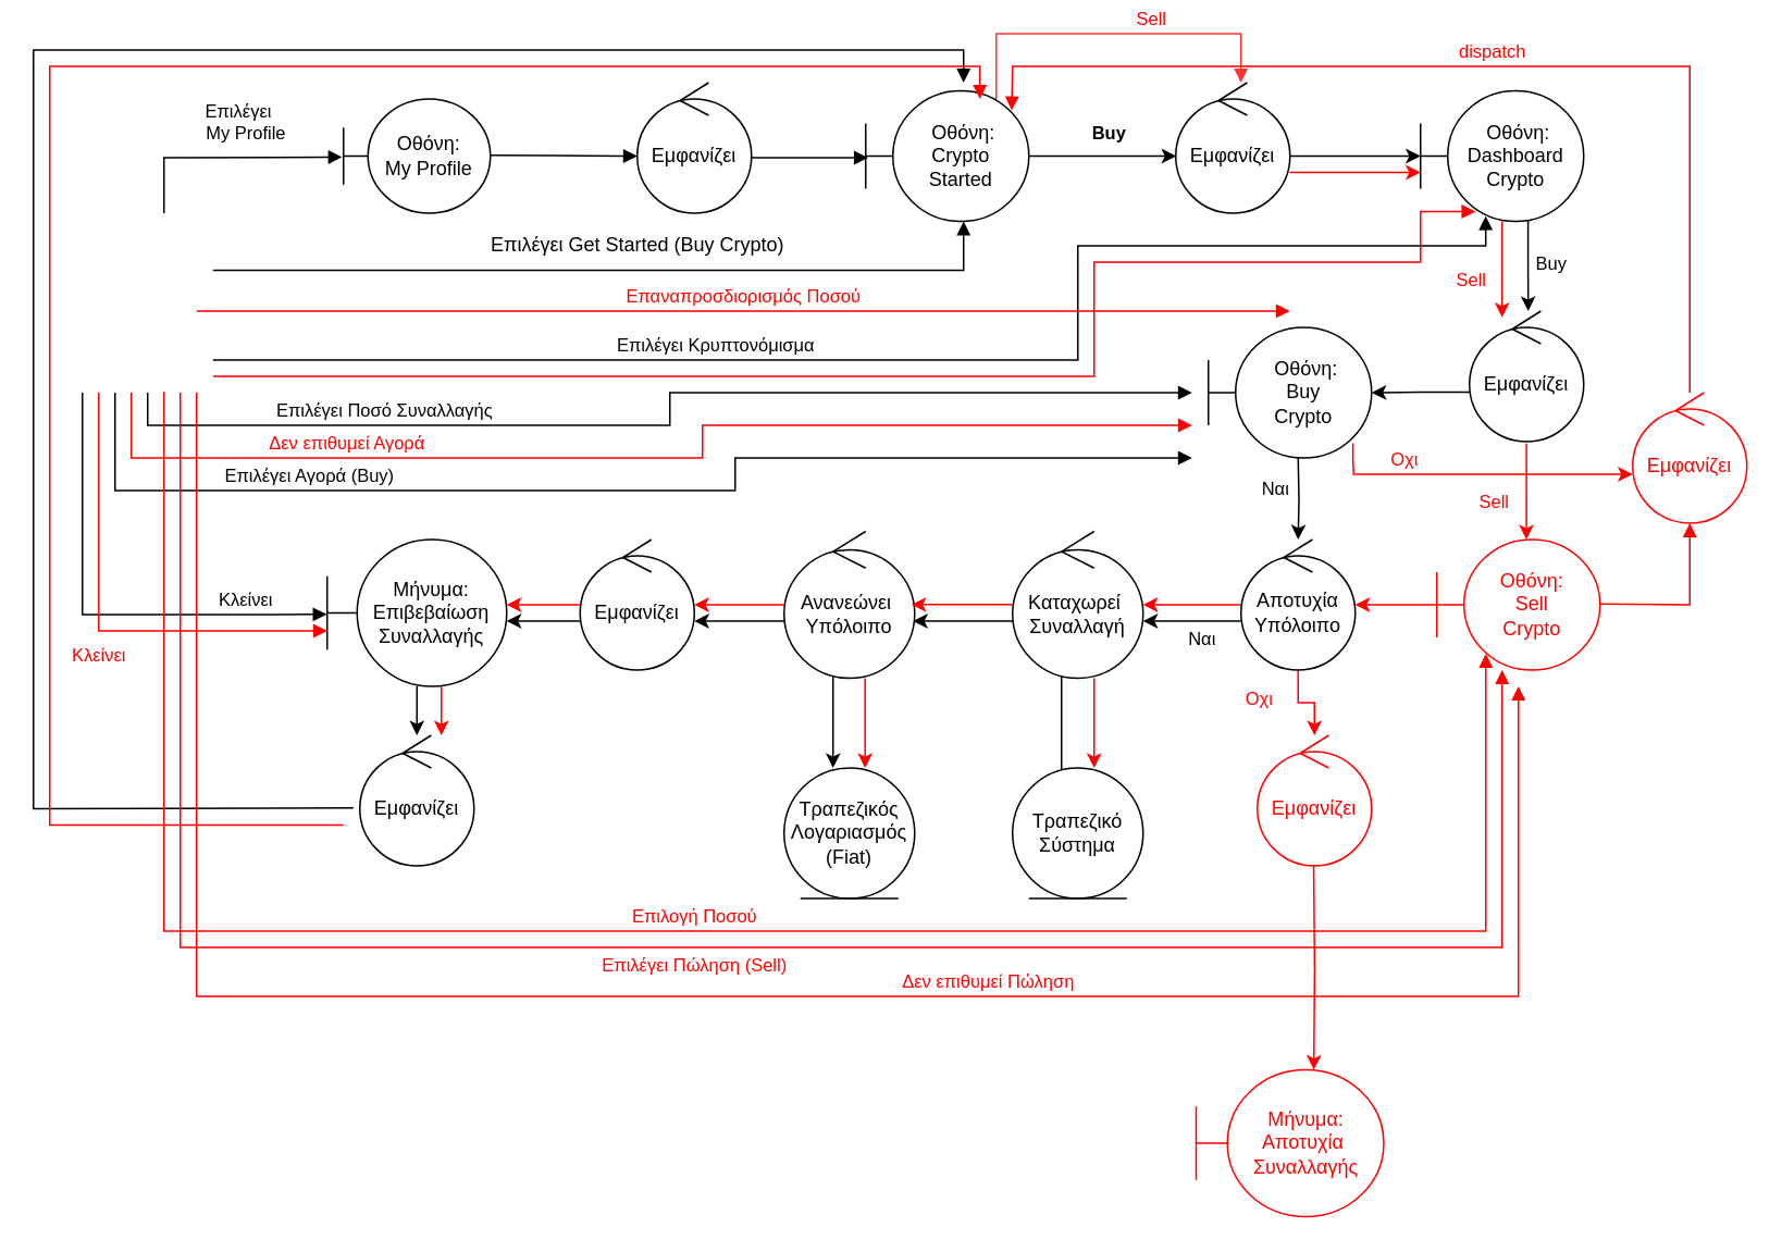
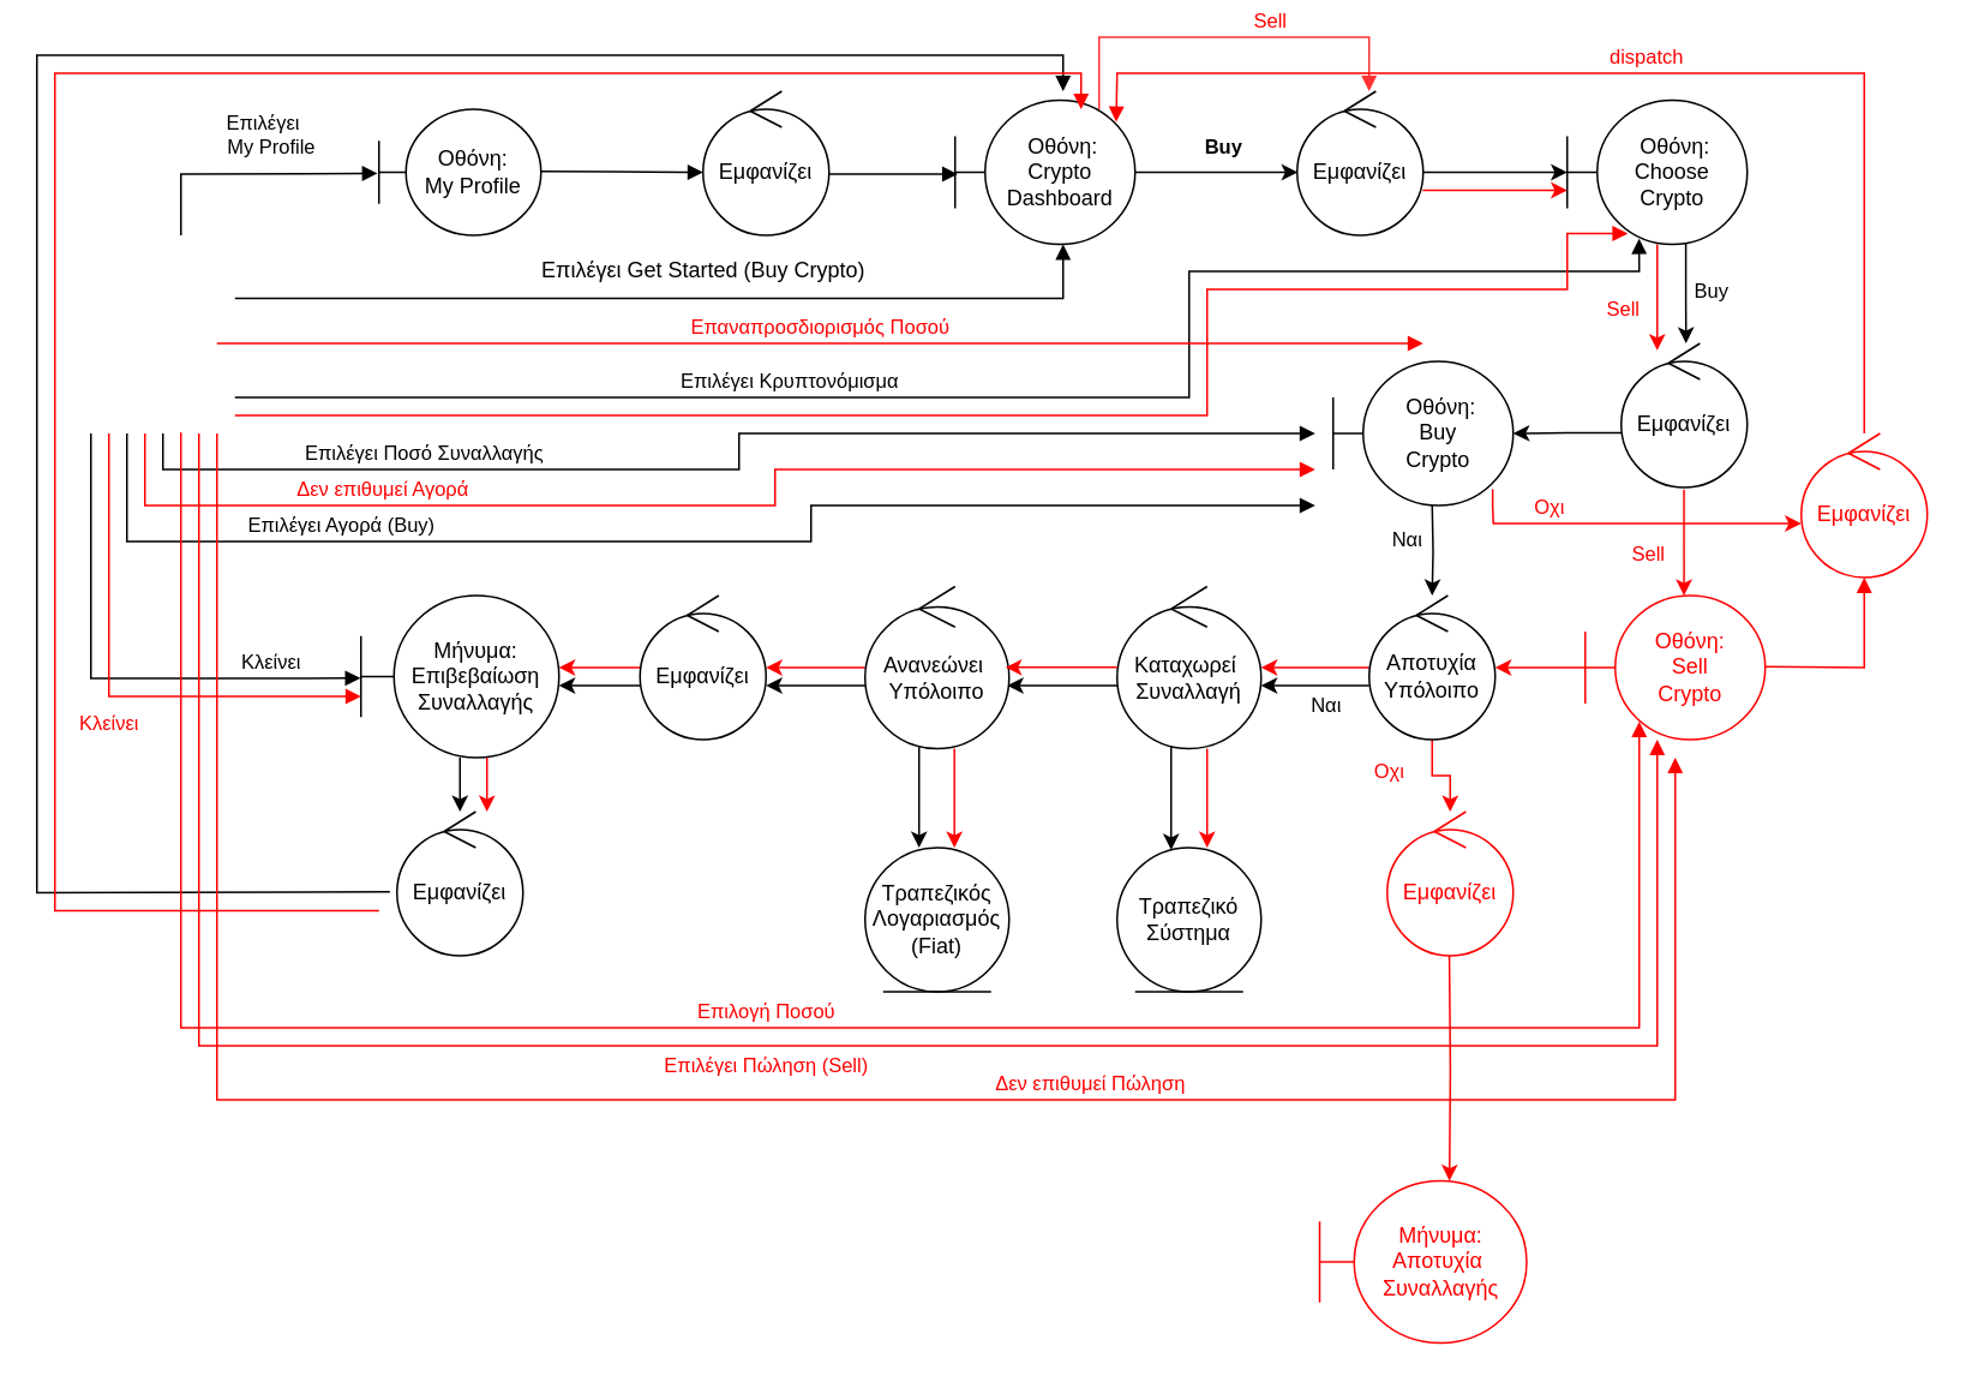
- <mxCell id="6" value="&amp;nbsp;Οθόνη:&lt;br&gt;Crypto&lt;br&gt;Started" style="shape=umlBoundary;whiteSpace=wrap;html=1;" vertex="1" parent="1"><mxGeometry x="530" y="55" width="100" height="80" as="geometry" /></mxCell>
+ <mxCell id="6" value="&amp;nbsp;Οθόνη:&lt;br&gt;Crypto&lt;br&gt;Dashboard" style="shape=umlBoundary;whiteSpace=wrap;html=1;" vertex="1" parent="1"><mxGeometry x="530" y="55" width="100" height="80" as="geometry" /></mxCell>
- <mxCell id="18" value="&amp;nbsp;Οθόνη:&lt;br&gt;Dashboard&lt;br&gt;Crypto" style="shape=umlBoundary;whiteSpace=wrap;html=1;" vertex="1" parent="1"><mxGeometry x="870" y="55" width="100" height="80" as="geometry" /></mxCell>
+ <mxCell id="18" value="&amp;nbsp;Οθόνη:&lt;br&gt;Choose&lt;br&gt;Crypto" style="shape=umlBoundary;whiteSpace=wrap;html=1;" vertex="1" parent="1"><mxGeometry x="870" y="55" width="100" height="80" as="geometry" /></mxCell>
- <mxCell id="32" value="" style="edgeStyle=orthogonalEdgeStyle;rounded=0;orthogonalLoop=1;jettySize=auto;html=1;endArrow=none;" edge="1" parent="1" source="34" target="35"><mxGeometry relative="1" as="geometry"><Array as="points"><mxPoint x="650" y="440" /><mxPoint x="650" y="440" /></Array></mxGeometry></mxCell>
+ <mxCell id="32" value="" style="edgeStyle=orthogonalEdgeStyle;rounded=0;orthogonalLoop=1;jettySize=auto;html=1;" edge="1" parent="1" source="34" target="35"><mxGeometry relative="1" as="geometry"><Array as="points"><mxPoint x="650" y="440" /><mxPoint x="650" y="440" /></Array></mxGeometry></mxCell>
